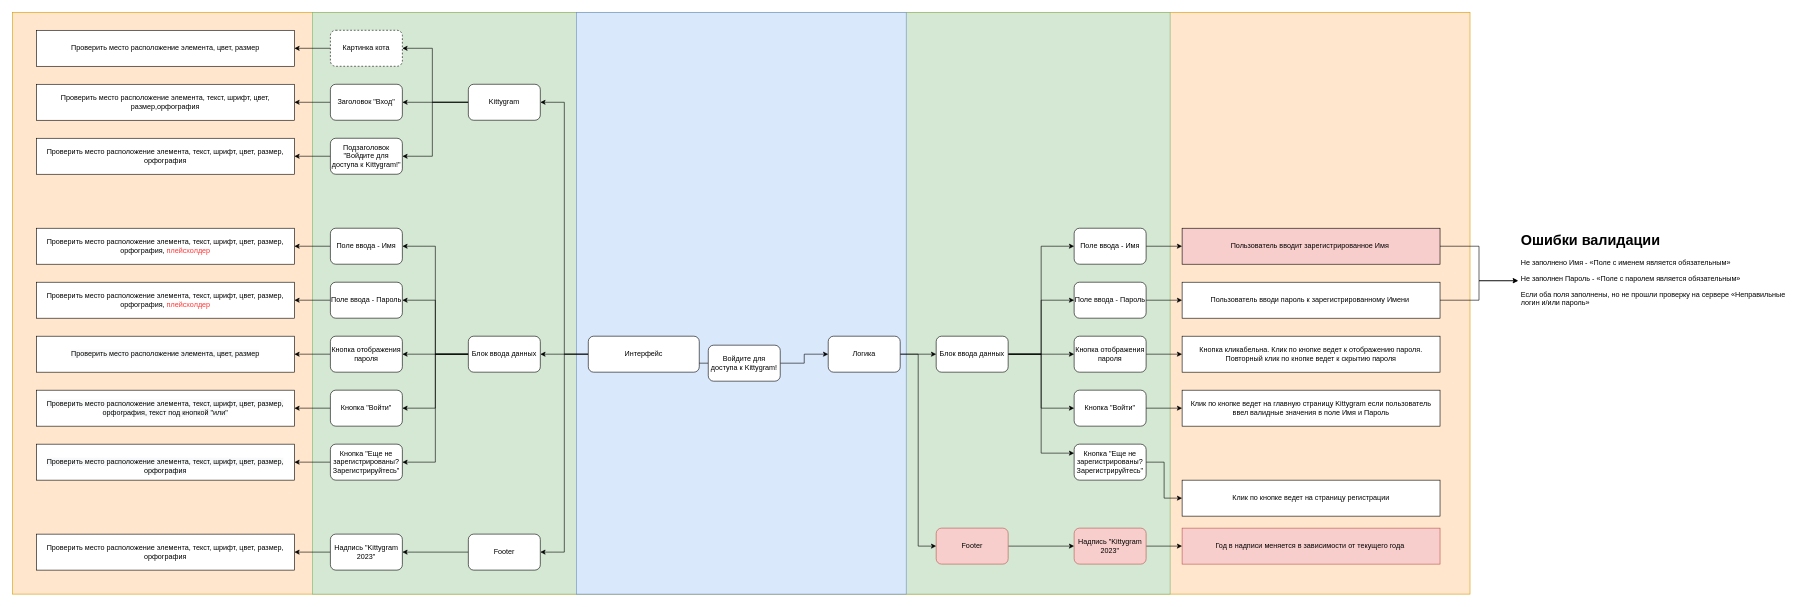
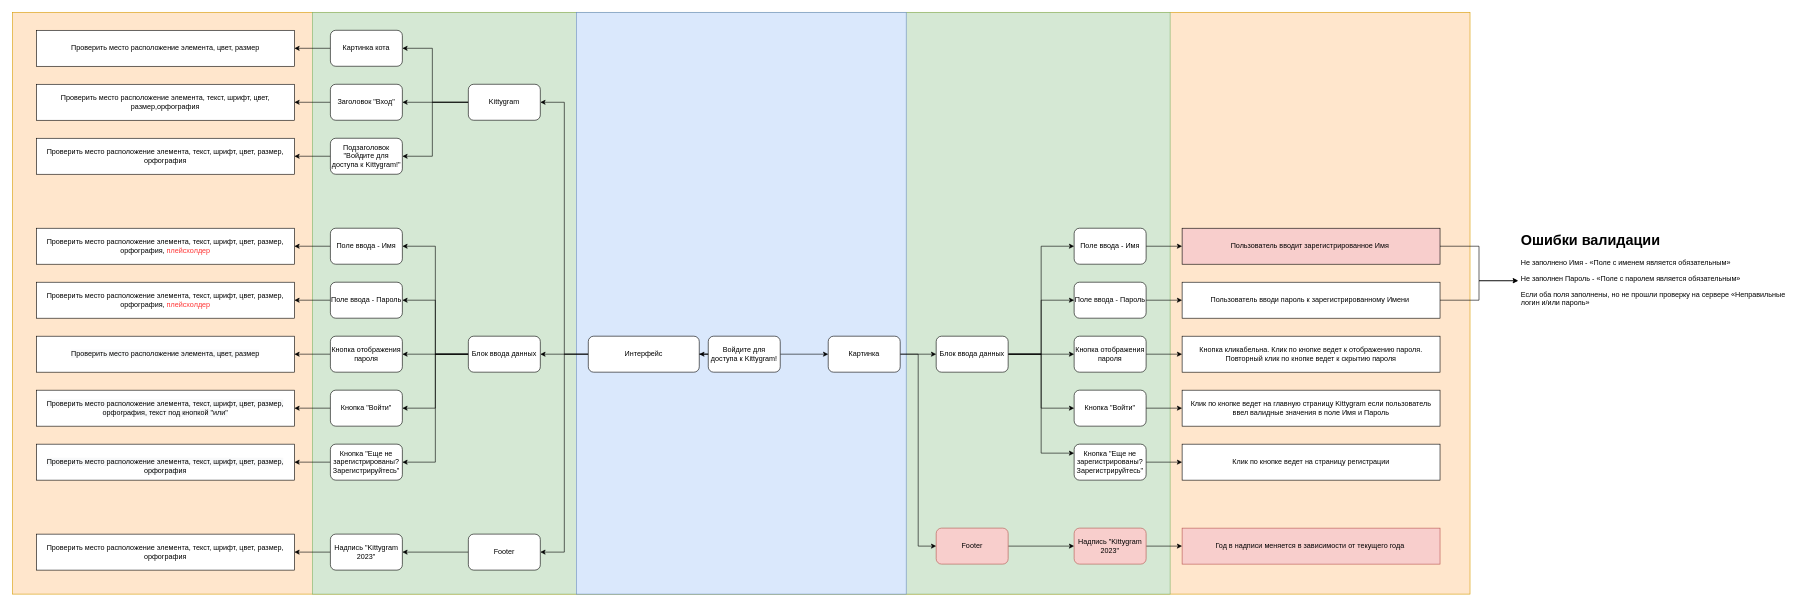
- <mxCell id="20" value="Картинка кота" style="whiteSpace=wrap;html=1;rounded=1;dashed=1;" parent="1" vertex="1"><mxGeometry x="550" y="50" width="120" height="60" as="geometry" /></mxCell>
+ <mxCell id="20" value="Картинка кота" style="whiteSpace=wrap;html=1;rounded=1;" parent="1" vertex="1"><mxGeometry x="550" y="50" width="120" height="60" as="geometry" /></mxCell>
- <mxCell id="10" value="Логика" style="whiteSpace=wrap;html=1;rounded=1;" parent="1" vertex="1"><mxGeometry x="1380" y="560" width="120" height="60" as="geometry" /></mxCell>
+ <mxCell id="10" value="Картинка" style="whiteSpace=wrap;html=1;rounded=1;" parent="1" vertex="1"><mxGeometry x="1380" y="560" width="120" height="60" as="geometry" /></mxCell>
- <mxCell id="7" value="Войдите для доступа к Kittygram!" style="rounded=1;whiteSpace=wrap;html=1;" parent="1" vertex="1"><mxGeometry x="1180" y="575" width="120" height="60" as="geometry" /></mxCell>
+ <mxCell id="7" value="Войдите для доступа к Kittygram!" style="rounded=1;whiteSpace=wrap;html=1;" parent="1" vertex="1"><mxGeometry x="1180" y="560" width="120" height="60" as="geometry" /></mxCell>
- <mxCell id="71" value="Клик по кнопке ведет на страницу регистрации" style="rounded=0;whiteSpace=wrap;html=1;" parent="1" vertex="1"><mxGeometry x="1970" y="800" width="430" height="60" as="geometry" /></mxCell>
+ <mxCell id="71" value="Клик по кнопке ведет на страницу регистрации" style="rounded=0;whiteSpace=wrap;html=1;" parent="1" vertex="1"><mxGeometry x="1970" y="740" width="430" height="60" as="geometry" /></mxCell>
